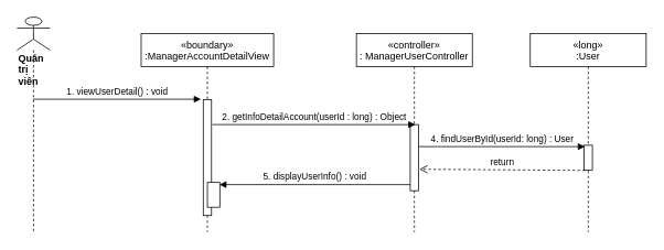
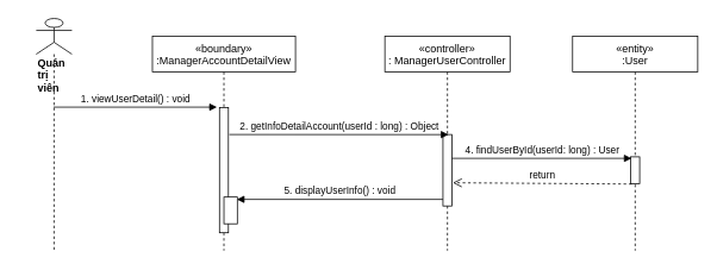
- <mxCell id="7" value="«long»&#10;:User" style="shape=umlLifeline;perimeter=lifelinePerimeter;container=1;collapsible=0;recursiveResize=0;rounded=0;shadow=0;strokeWidth=1;" parent="1" vertex="1"><mxGeometry x="640" y="40" width="140" height="240" as="geometry" /></mxCell>
+ <mxCell id="7" value="«entity»&#10;:User" style="shape=umlLifeline;perimeter=lifelinePerimeter;container=1;collapsible=0;recursiveResize=0;rounded=0;shadow=0;strokeWidth=1;" parent="1" vertex="1"><mxGeometry x="640" y="40" width="140" height="240" as="geometry" /></mxCell>
- <mxCell id="4" value="&lt;div&gt;&lt;b&gt;Quản trị viên&lt;/b&gt;&lt;/div&gt;" style="shape=umlLifeline;participant=umlActor;perimeter=lifelinePerimeter;whiteSpace=wrap;html=1;container=1;collapsible=0;recursiveResize=0;verticalAlign=top;spacingTop=36;outlineConnect=0;align=left;size=40;" parent="1" vertex="1"><mxGeometry x="20" y="20" width="40" height="260" as="geometry" /></mxCell>
+ <mxCell id="4" value="&lt;div&gt;&lt;b&gt;Quản trị viên&lt;/b&gt;&lt;/div&gt;" style="shape=umlLifeline;participant=umlActor;perimeter=lifelinePerimeter;whiteSpace=wrap;html=1;container=1;collapsible=0;recursiveResize=0;verticalAlign=top;spacingTop=36;outlineConnect=0;align=left;size=40;" parent="1" vertex="1"><mxGeometry x="40" y="20" width="40" height="260" as="geometry" /></mxCell>
